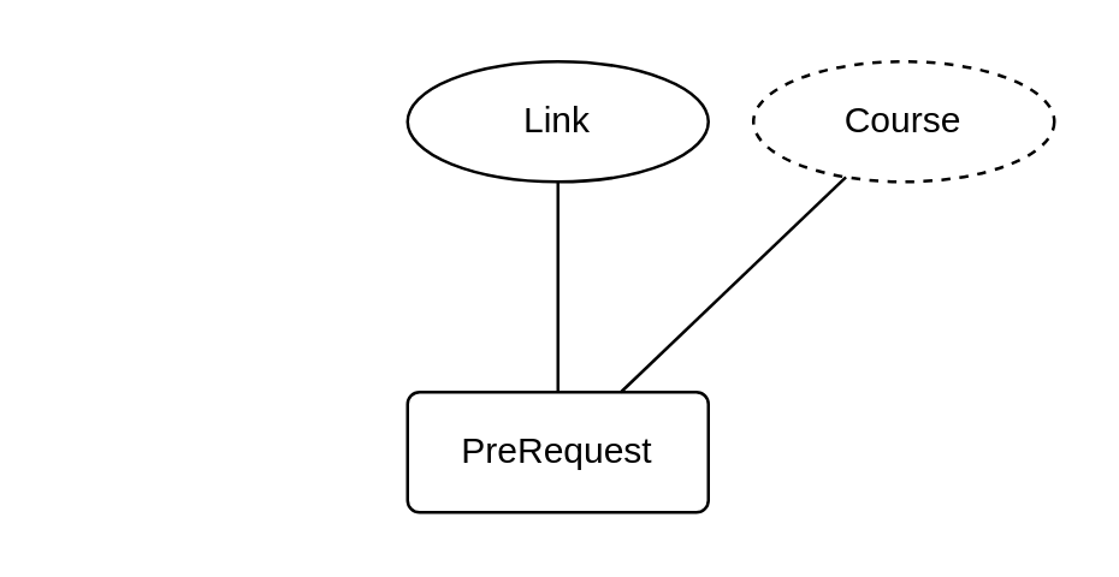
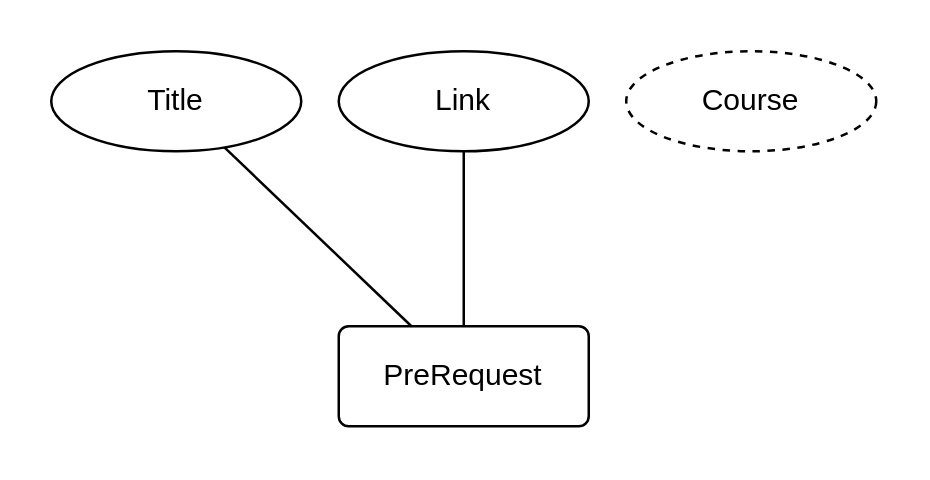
+ <mxCell id="3" value="Title" style="ellipse;whiteSpace=wrap;html=1;align=center;" vertex="1" parent="1"><mxGeometry x="20" y="20" width="100" height="40" as="geometry" /></mxCell>
+ <mxCell id="5" value="" style="endArrow=none;html=1;rounded=0;" edge="1" parent="1" source="3" target="2"><mxGeometry relative="1" as="geometry"><mxPoint x="200" y="230" as="sourcePoint" /><mxPoint x="360" y="230" as="targetPoint" /></mxGeometry></mxCell>
- <mxCell id="8" value="" style="endArrow=none;html=1;rounded=0;" edge="1" parent="1" source="7" target="2"><mxGeometry relative="1" as="geometry"><mxPoint x="280" y="140" as="sourcePoint" /><mxPoint x="440" y="140" as="targetPoint" /></mxGeometry></mxCell>
